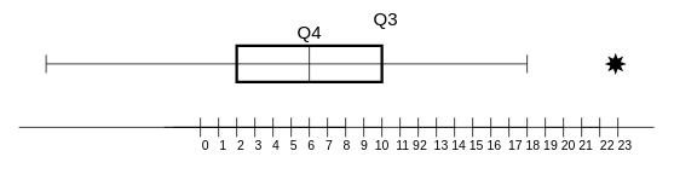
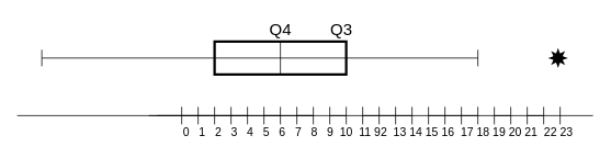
- <mxCell id="7" value="Q3" style="text;html=1;align=center;verticalAlign=middle;resizable=0;points=[];autosize=1;fontSize=20;" vertex="1" parent="1"><mxGeometry x="404" y="5" width="40" height="30" as="geometry" /></mxCell>
+ <mxCell id="7" value="Q3" style="text;html=1;align=center;verticalAlign=middle;resizable=0;points=[];autosize=1;fontSize=20;" vertex="1" parent="1"><mxGeometry x="394" y="20" width="40" height="30" as="geometry" /></mxCell>
